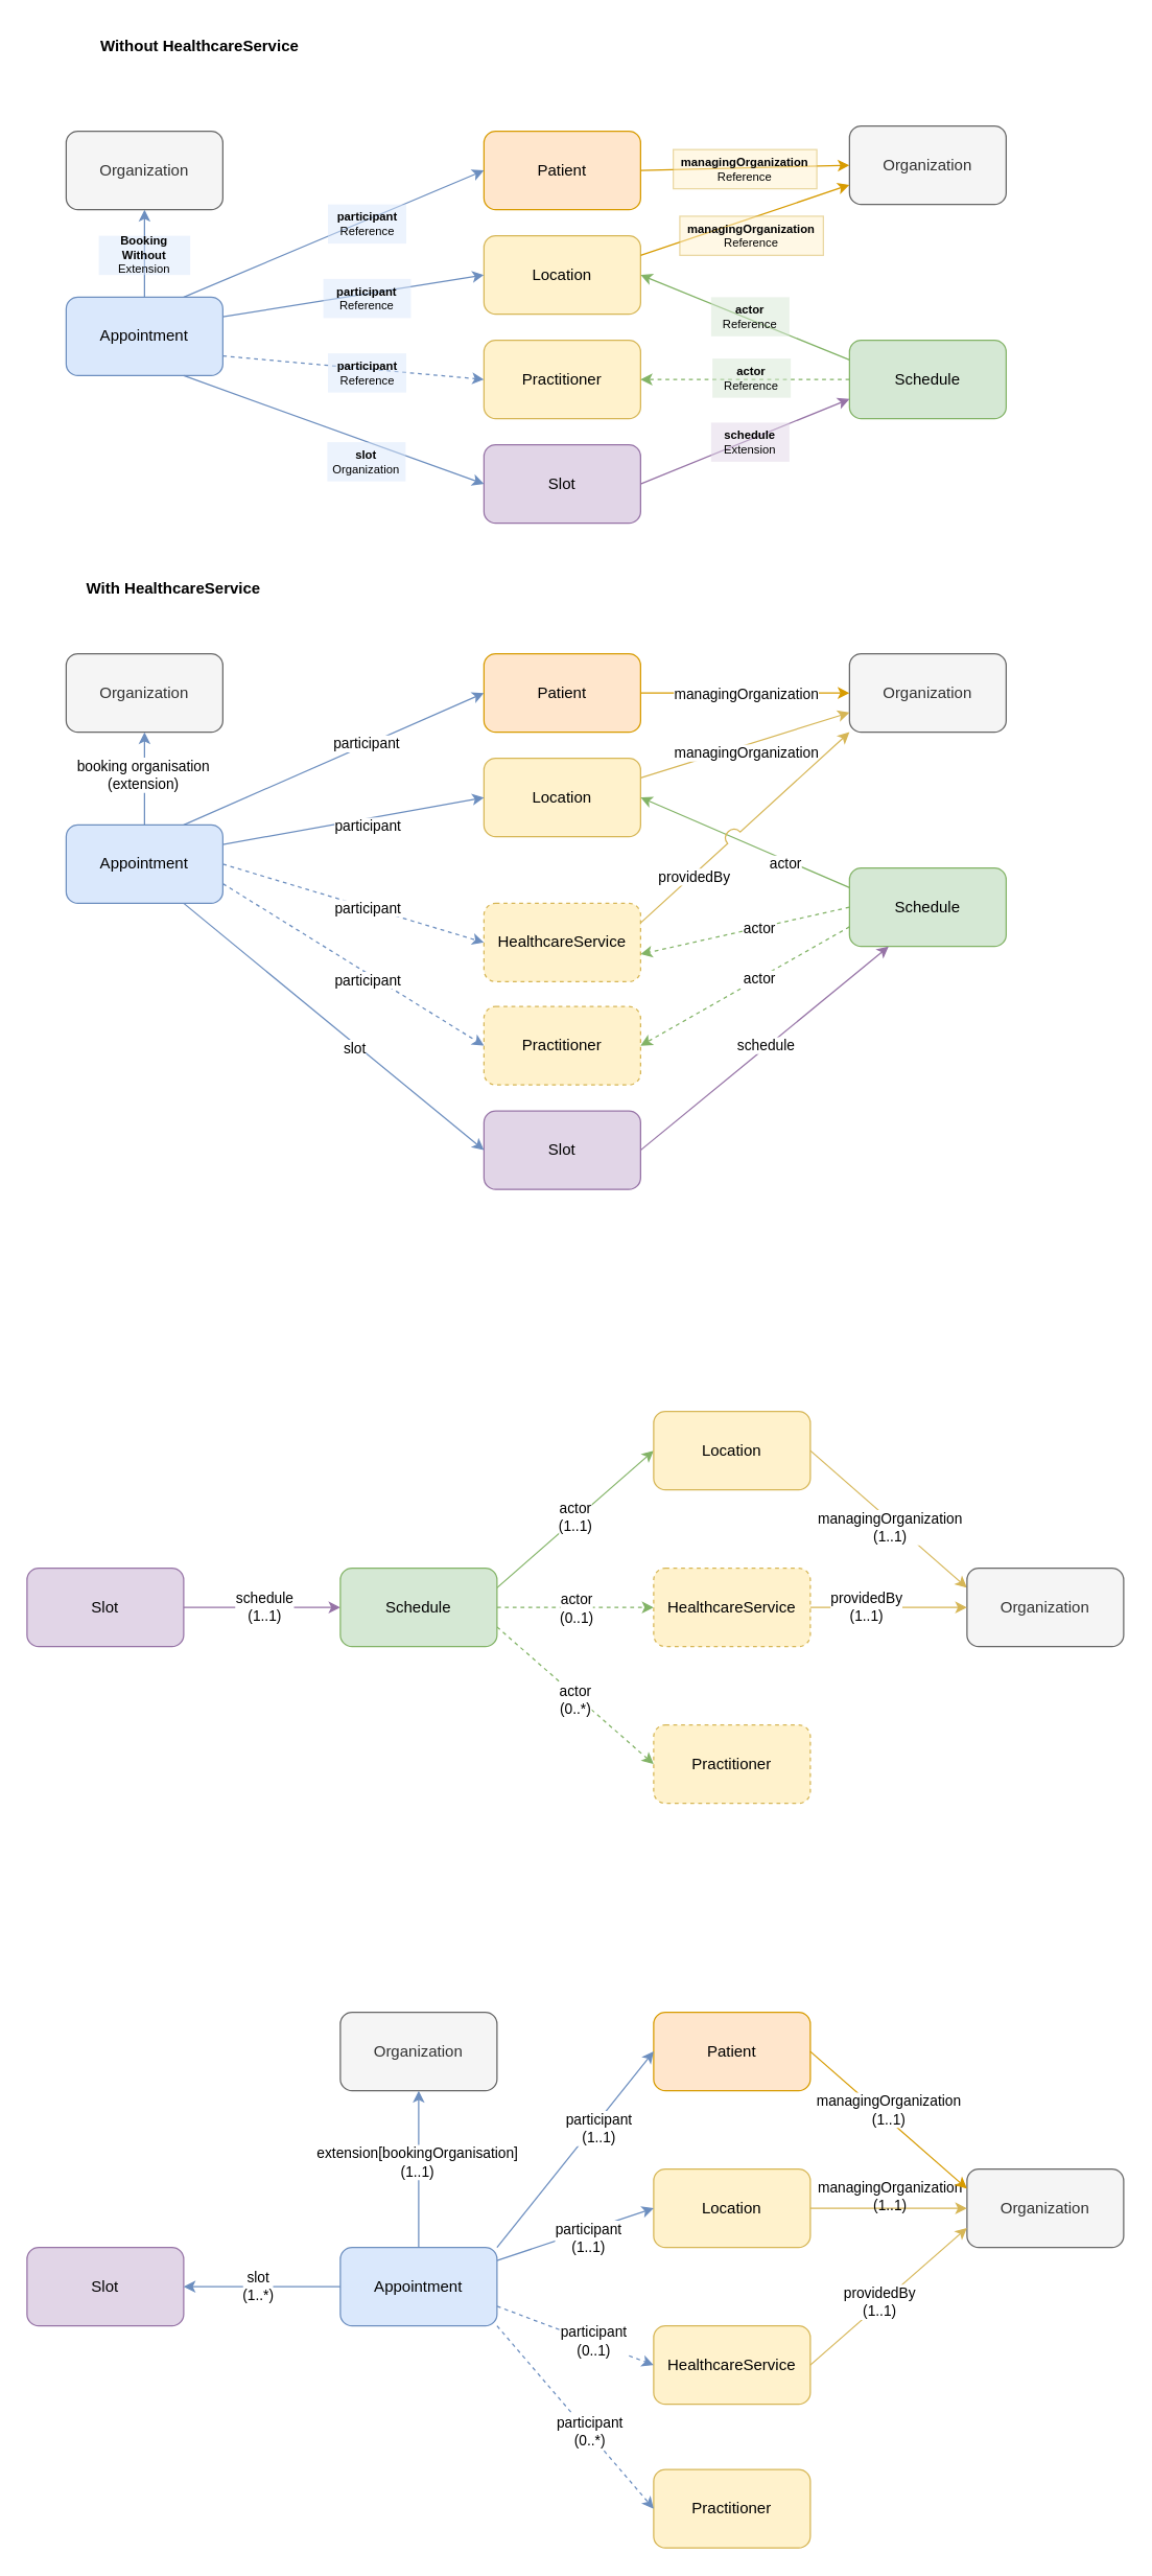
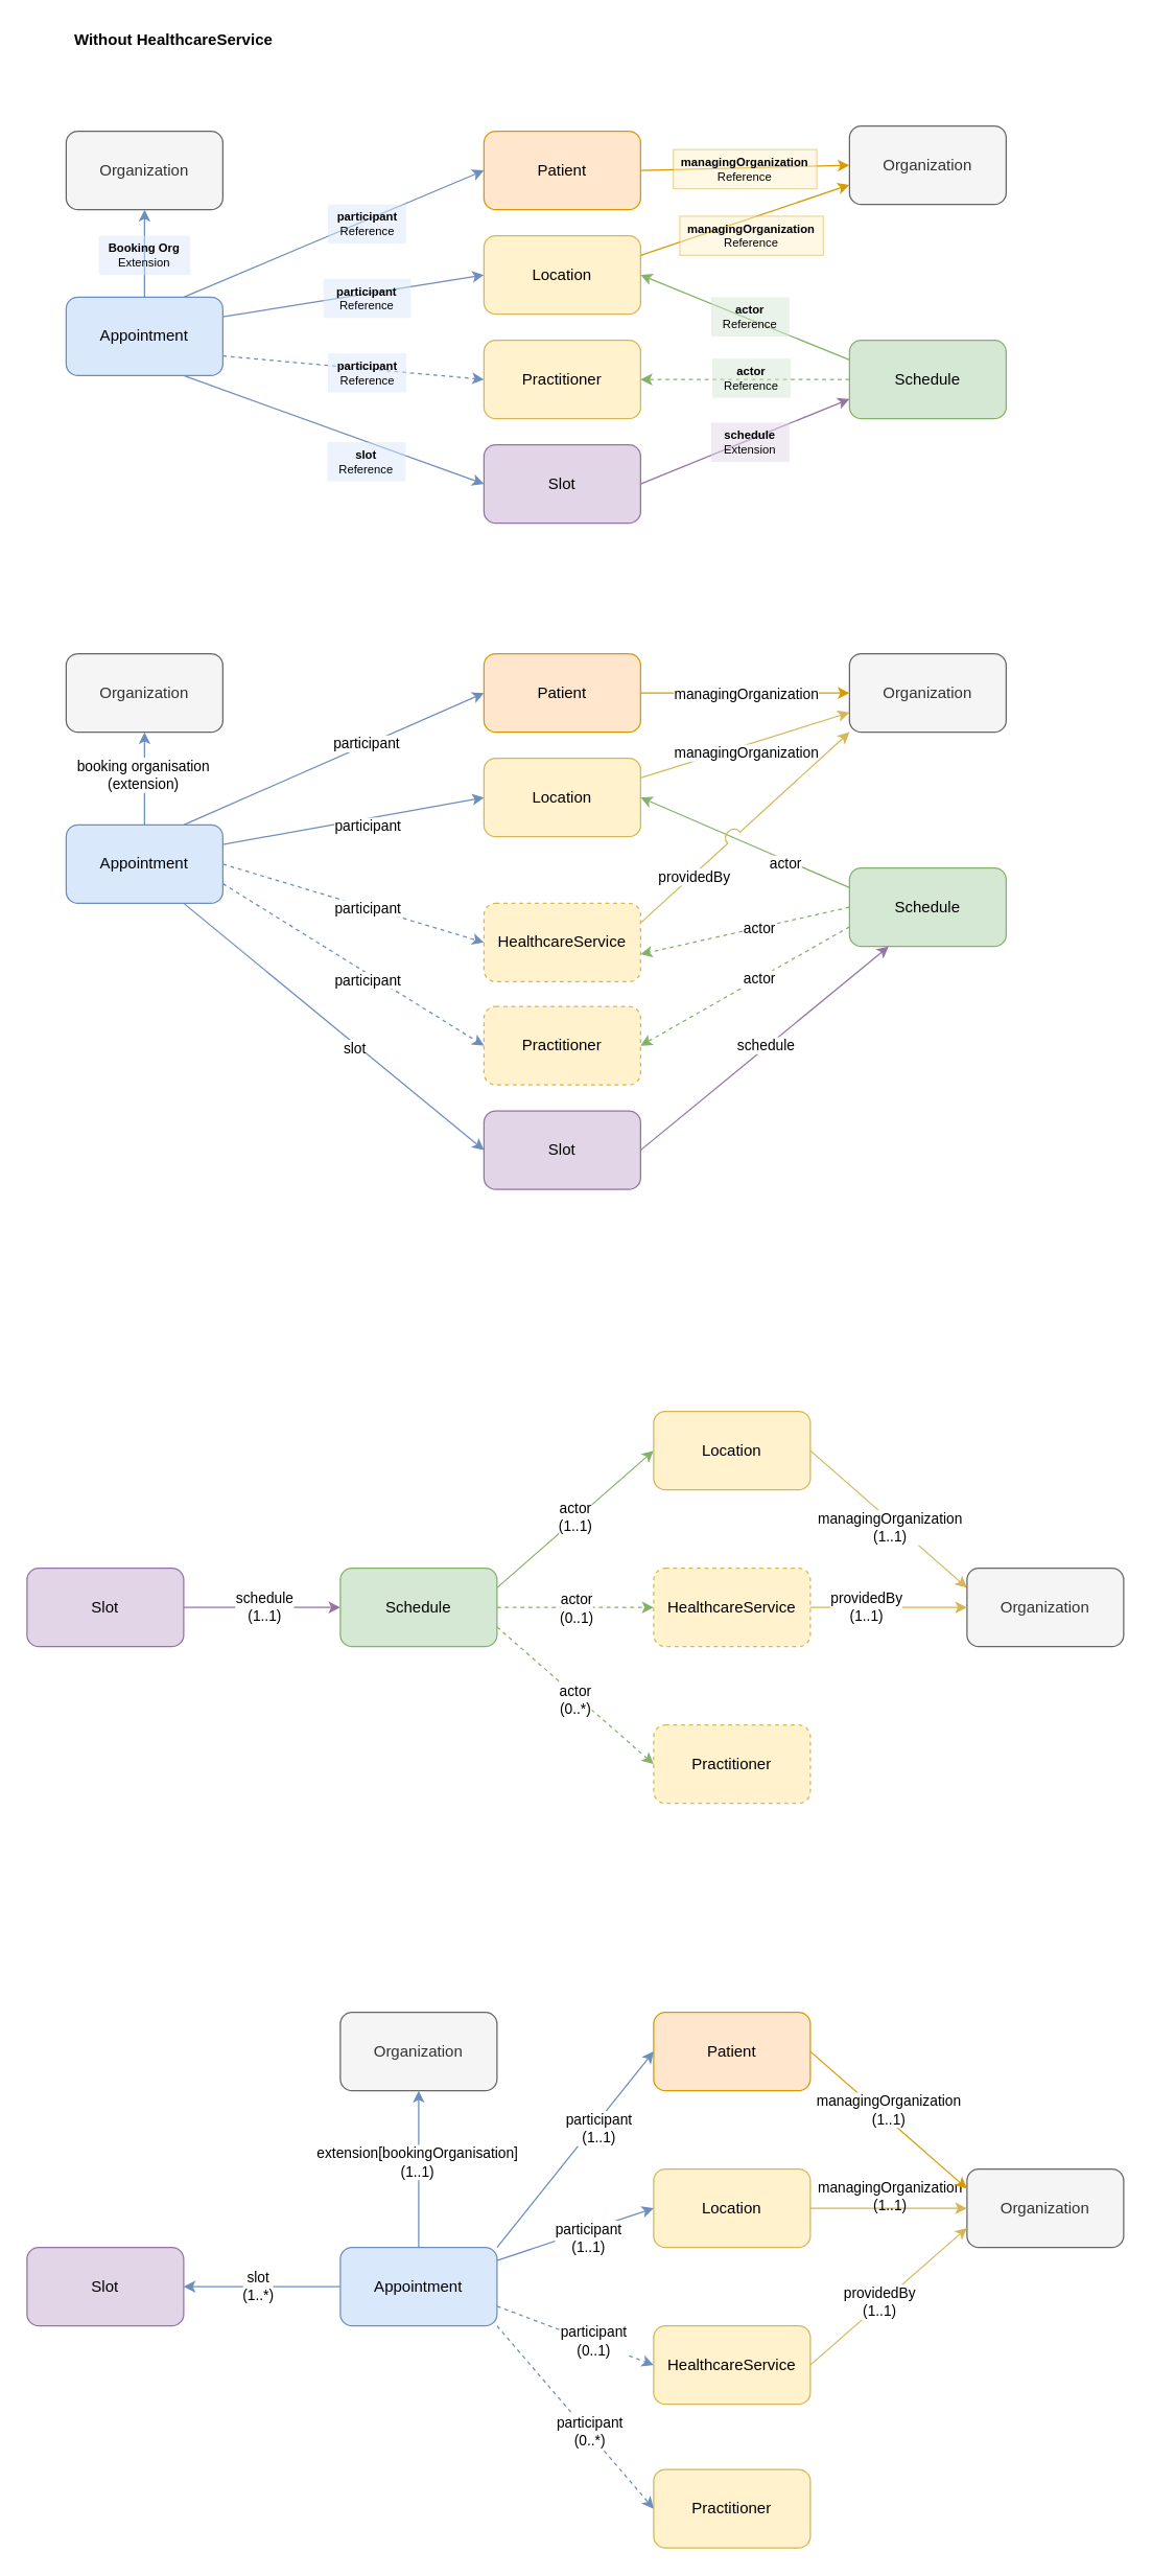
- <mxCell id="84" value="Without HealthcareService" style="text;html=1;strokeColor=none;fillColor=none;align=center;verticalAlign=middle;whiteSpace=wrap;rounded=0;dashed=1;fontStyle=1" parent="1" vertex="1"><mxGeometry x="70" y="25" width="165" height="20" as="geometry" /></mxCell>
+ <mxCell id="84" value="Without HealthcareService" style="text;html=1;strokeColor=none;fillColor=none;align=center;verticalAlign=middle;whiteSpace=wrap;rounded=0;dashed=1;fontStyle=1" parent="1" vertex="1"><mxGeometry x="50" y="20" width="165" height="20" as="geometry" /></mxCell>
- <mxCell id="10" value="&lt;b style=&quot;font-size: 9px&quot;&gt;Booking Without &lt;/b&gt;&lt;span style=&quot;font-size: 9px&quot;&gt;Extension&lt;/span&gt;" style="text;html=1;strokeColor=none;fillColor=#dae8fc;align=center;verticalAlign=middle;whiteSpace=wrap;rounded=0;fontSize=9;opacity=50;" parent="1" vertex="1"><mxGeometry x="75" y="180" width="70" height="30" as="geometry" /></mxCell>
+ <mxCell id="10" value="&lt;b style=&quot;font-size: 9px&quot;&gt;Booking Org &lt;/b&gt;&lt;span style=&quot;font-size: 9px&quot;&gt;Extension&lt;/span&gt;" style="text;html=1;strokeColor=none;fillColor=#dae8fc;align=center;verticalAlign=middle;whiteSpace=wrap;rounded=0;fontSize=9;opacity=50;" parent="1" vertex="1"><mxGeometry x="75" y="180" width="70" height="30" as="geometry" /></mxCell>
- <mxCell id="17" value="&lt;b style=&quot;font-size: 9px;&quot;&gt;slot&lt;/b&gt; Organization" style="text;html=1;strokeColor=none;fillColor=#dae8fc;align=center;verticalAlign=middle;whiteSpace=wrap;rounded=0;fontSize=9;opacity=50;" parent="1" vertex="1"><mxGeometry x="250" y="338" width="60" height="30" as="geometry" /></mxCell>
+ <mxCell id="17" value="&lt;b style=&quot;font-size: 9px;&quot;&gt;slot&lt;/b&gt; Reference" style="text;html=1;strokeColor=none;fillColor=#dae8fc;align=center;verticalAlign=middle;whiteSpace=wrap;rounded=0;fontSize=9;opacity=50;" parent="1" vertex="1"><mxGeometry x="250" y="338" width="60" height="30" as="geometry" /></mxCell>
- <mxCell id="85" value="With HealthcareService" style="text;html=1;strokeColor=none;fillColor=none;align=center;verticalAlign=middle;whiteSpace=wrap;rounded=0;dashed=1;fontStyle=1" parent="1" vertex="1"><mxGeometry x="50" y="440" width="165" height="20" as="geometry" /></mxCell>
